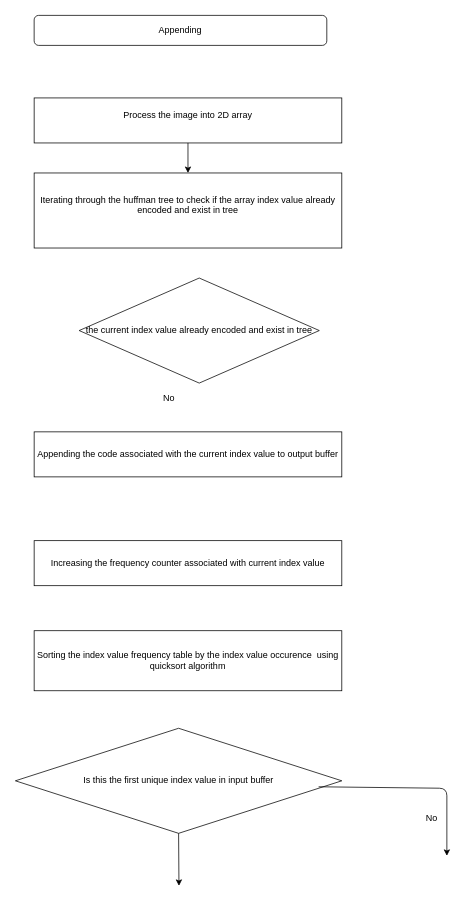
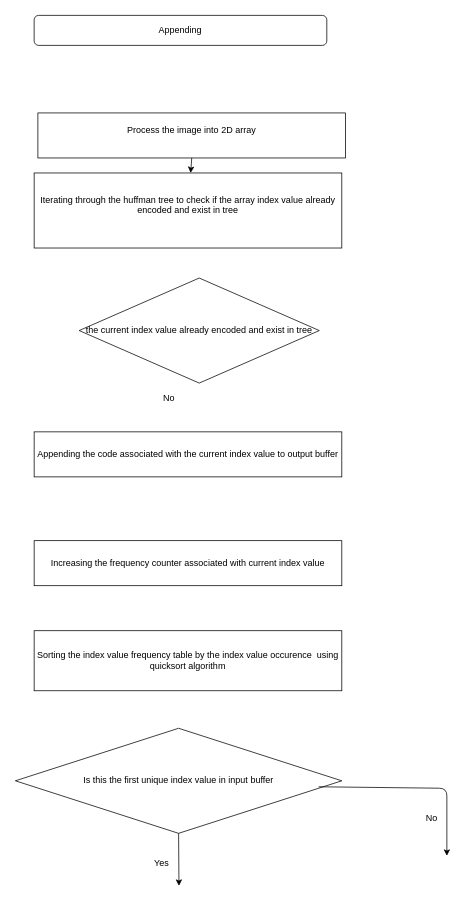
- <mxCell id="3" value="&lt;div&gt;Process the image into 2D array&lt;/div&gt;&lt;div&gt;&lt;br&gt;&lt;/div&gt;" style="rounded=0;whiteSpace=wrap;html=1;" vertex="1" parent="1"><mxGeometry x="45" y="130" width="410" height="60" as="geometry" /></mxCell>
+ <mxCell id="3" value="&lt;div&gt;Process the image into 2D array&lt;/div&gt;&lt;div&gt;&lt;br&gt;&lt;/div&gt;" style="rounded=0;whiteSpace=wrap;html=1;" vertex="1" parent="1"><mxGeometry x="50" y="150" width="410" height="60" as="geometry" /></mxCell>
+ <mxCell id="15" value="Yes" style="text;html=1;strokeColor=none;fillColor=none;align=center;verticalAlign=middle;whiteSpace=wrap;rounded=0;" vertex="1" parent="1"><mxGeometry x="195" y="1140" width="40" height="20" as="geometry" /></mxCell>
